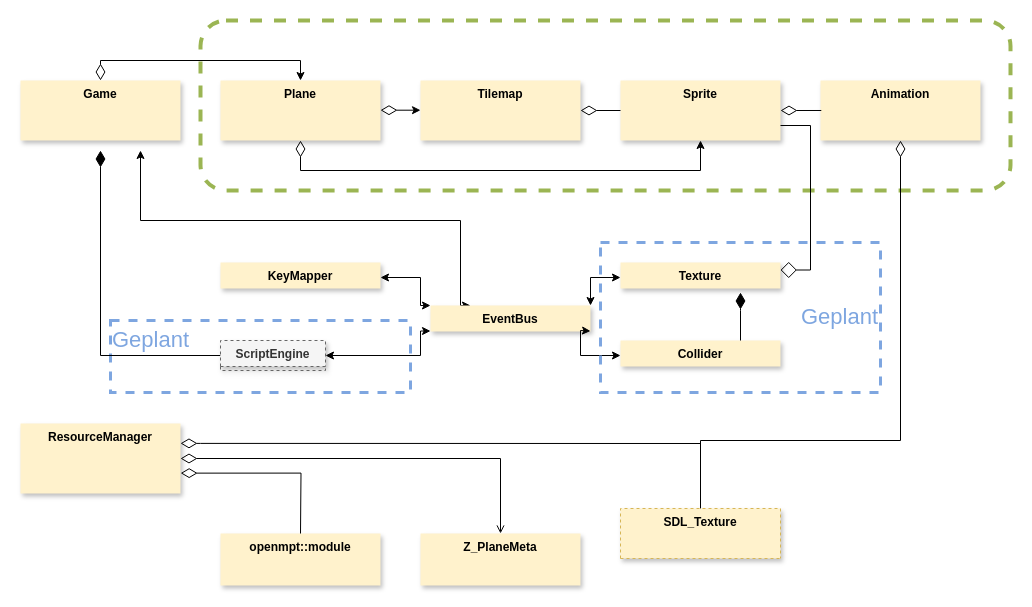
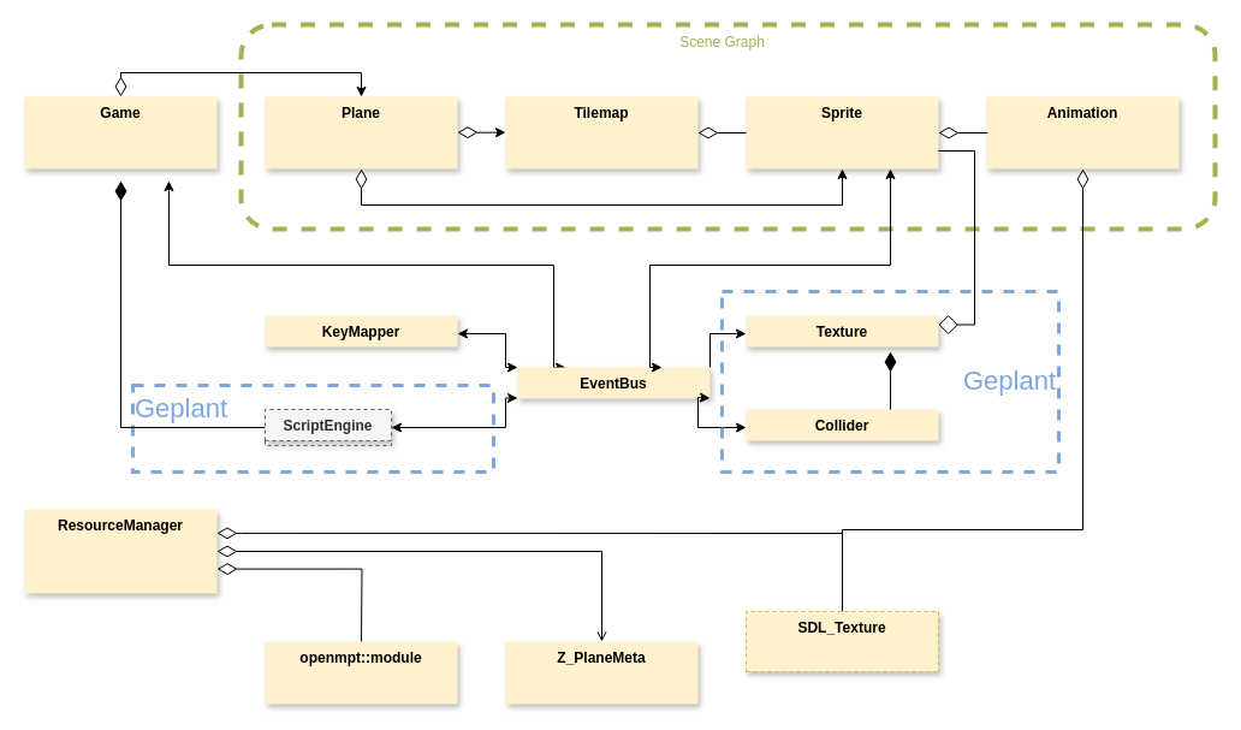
+ <mxCell id="28" value="Scene Graph" style="text;html=1;align=center;verticalAlign=middle;resizable=0;points=[];autosize=1;strokeColor=none;fillColor=none;fontColor=#9BB553;" parent="1" vertex="1"><mxGeometry x="555" y="20" width="90" height="30" as="geometry" /></mxCell>
+ <mxCell id="19" style="edgeStyle=orthogonalEdgeStyle;rounded=0;orthogonalLoop=1;jettySize=auto;html=1;exitX=0.75;exitY=1;exitDx=0;exitDy=0;startArrow=classic;startFill=1;entryX=0.75;entryY=0;entryDx=0;entryDy=0;" parent="1" source="20" target="7" edge="1"><mxGeometry relative="1" as="geometry"><mxPoint x="670" y="210" as="targetPoint" /><Array as="points"><mxPoint x="740" y="220" /><mxPoint x="540" y="220" /></Array></mxGeometry></mxCell>
- <mxCell id="34" style="edgeStyle=orthogonalEdgeStyle;rounded=0;orthogonalLoop=1;jettySize=auto;html=1;fontColor=#7EA6E0;startArrow=classic;startFill=1;entryX=1;entryY=0;entryDx=0;entryDy=0;" parent="1" source="37" target="7" edge="1"><mxGeometry relative="1" as="geometry"><mxPoint x="440" y="220" as="targetPoint" /><Array as="points" /></mxGeometry></mxCell>
+ <mxCell id="34" style="edgeStyle=orthogonalEdgeStyle;rounded=0;orthogonalLoop=1;jettySize=auto;html=1;fontColor=#7EA6E0;startArrow=classic;startFill=1;entryX=1;entryY=0;entryDx=0;entryDy=0;endArrow=none;" parent="1" source="37" target="7" edge="1"><mxGeometry relative="1" as="geometry"><mxPoint x="440" y="220" as="targetPoint" /><Array as="points" /></mxGeometry></mxCell>
